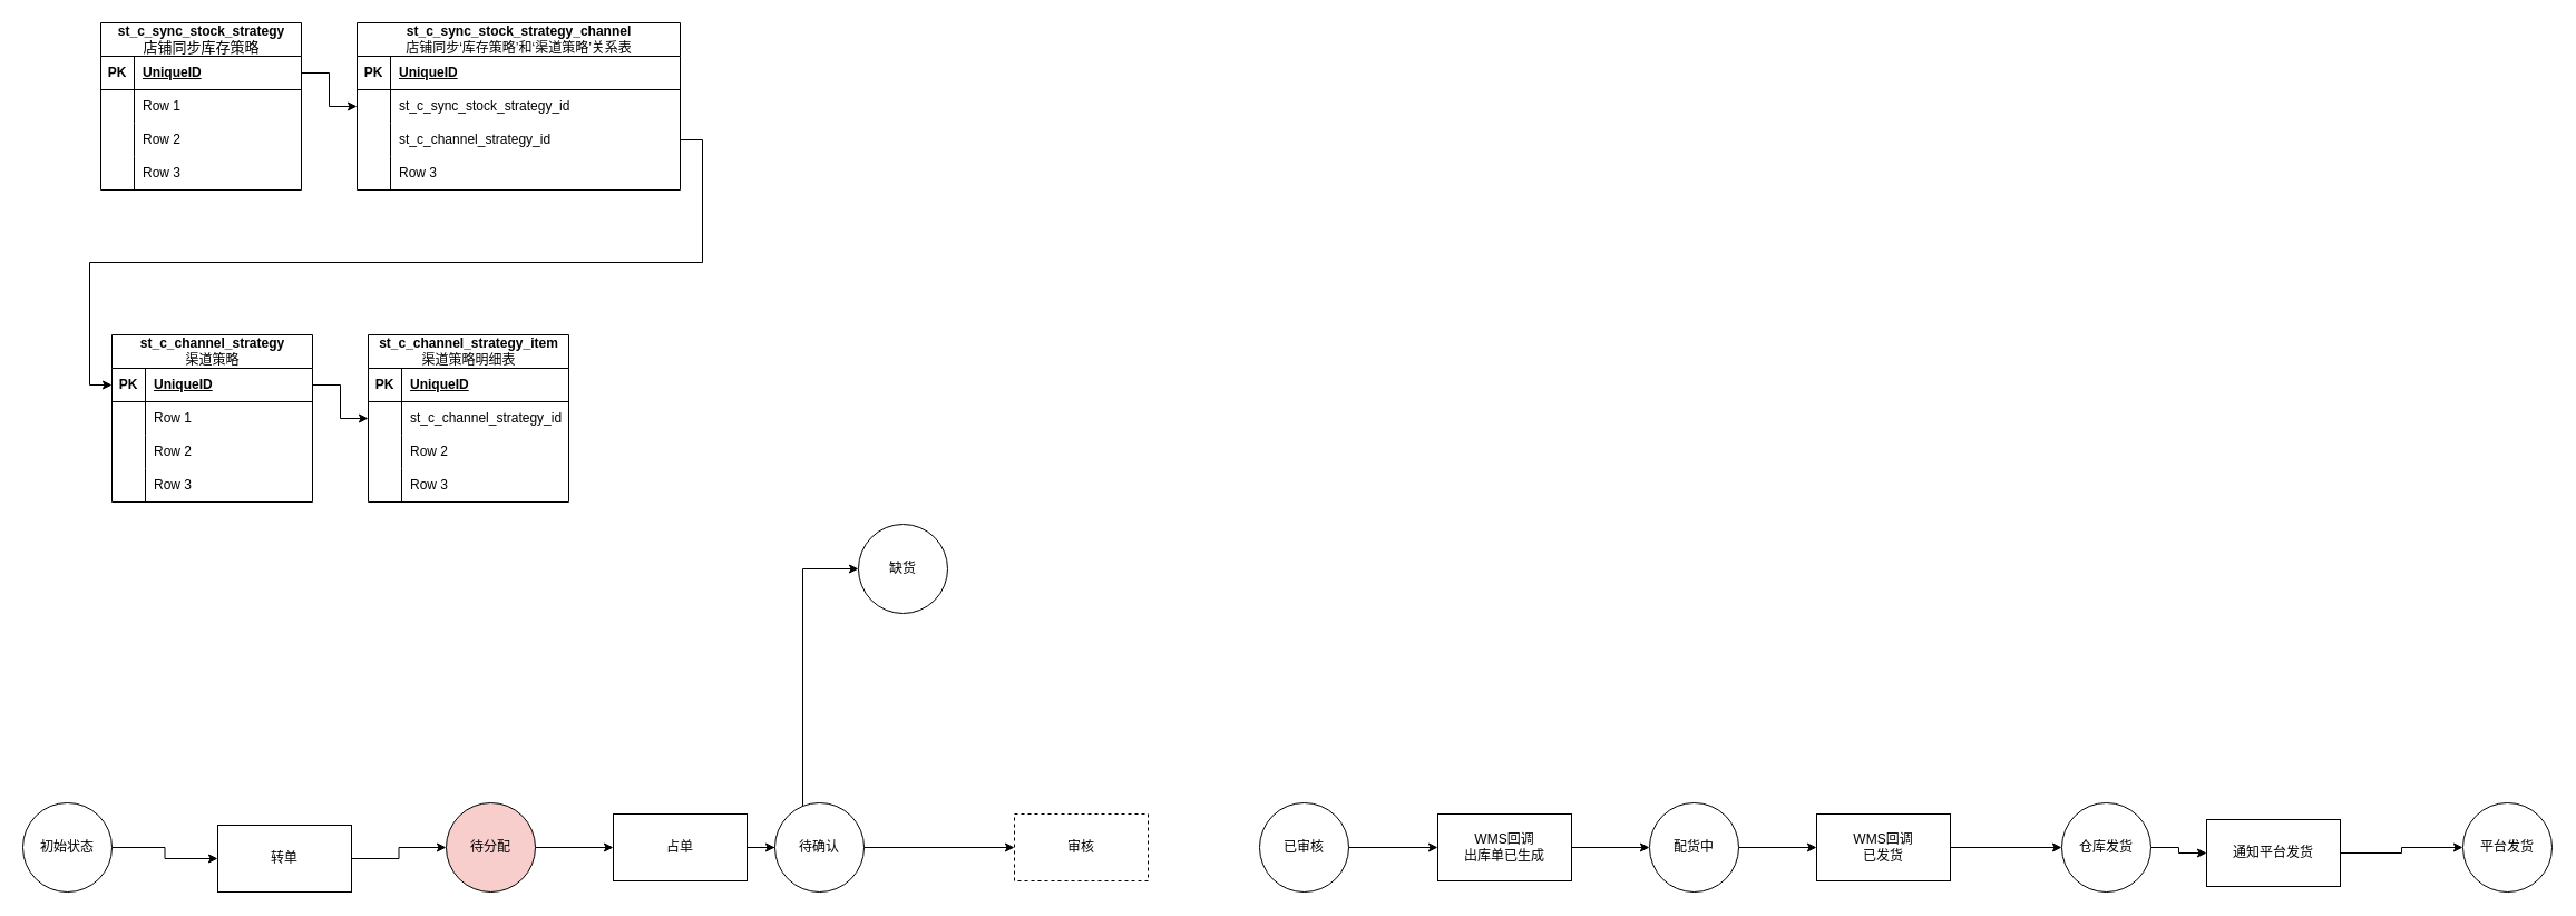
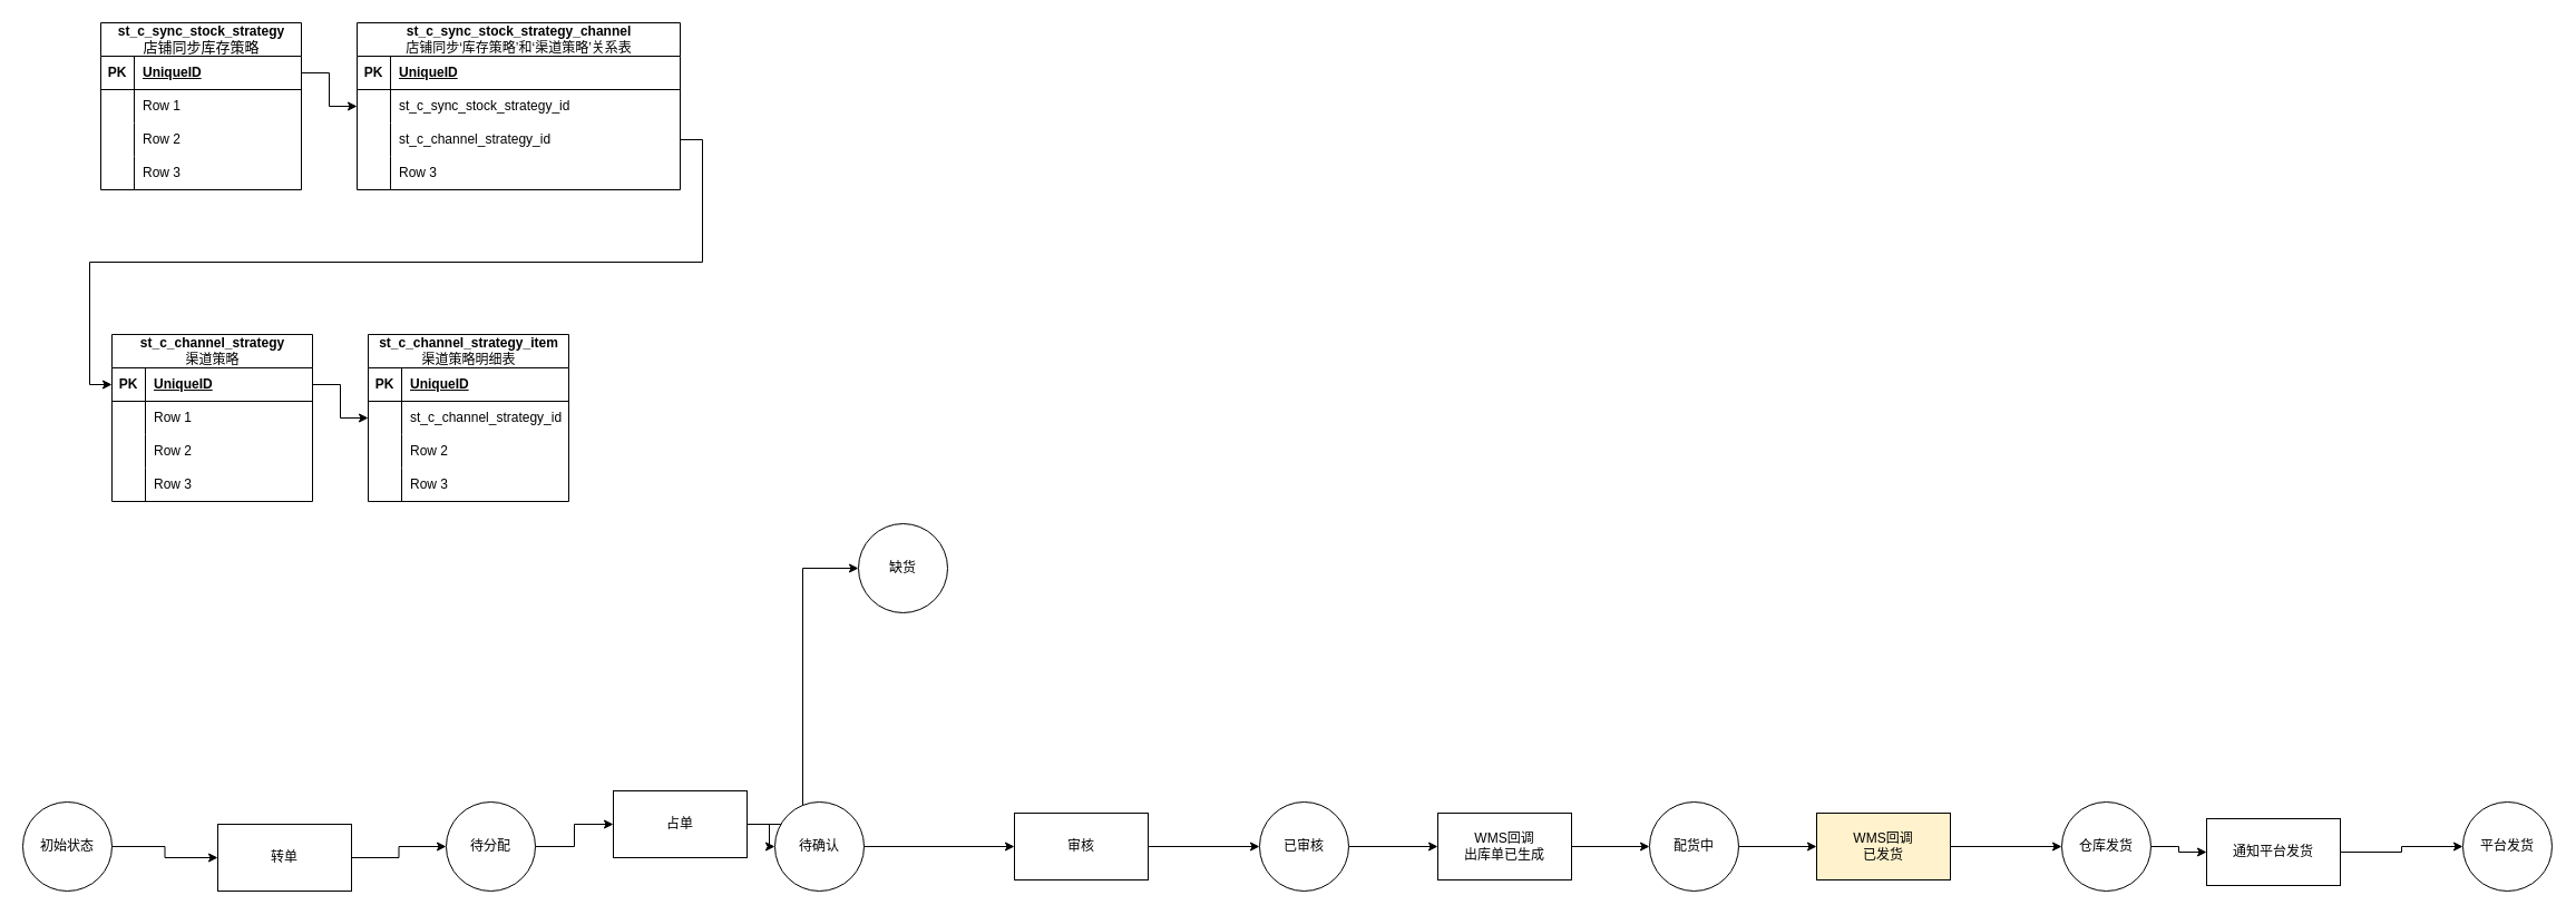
- <mxCell id="62" value="待分配" style="ellipse;whiteSpace=wrap;html=1;aspect=fixed;fillColor=#f8cecc;" vertex="1" parent="1"><mxGeometry x="400" y="720" width="80" height="80" as="geometry" /></mxCell>
+ <mxCell id="62" value="待分配" style="ellipse;whiteSpace=wrap;html=1;aspect=fixed;" vertex="1" parent="1"><mxGeometry x="400" y="720" width="80" height="80" as="geometry" /></mxCell>
- <mxCell id="65" value="占单" style="whiteSpace=wrap;html=1;" vertex="1" parent="1"><mxGeometry x="550" y="730" width="120" height="60" as="geometry" /></mxCell>
+ <mxCell id="65" value="占单" style="whiteSpace=wrap;html=1;" vertex="1" parent="1"><mxGeometry x="550" y="710" width="120" height="60" as="geometry" /></mxCell>
- <mxCell id="69" value="审核" style="whiteSpace=wrap;html=1;dashed=1;" vertex="1" parent="1"><mxGeometry x="910" y="730" width="120" height="60" as="geometry" /></mxCell>
+ <mxCell id="69" value="审核" style="whiteSpace=wrap;html=1;" vertex="1" parent="1"><mxGeometry x="910" y="730" width="120" height="60" as="geometry" /></mxCell>
+ <mxCell id="68" value="" style="edgeStyle=orthogonalEdgeStyle;rounded=0;orthogonalLoop=1;jettySize=auto;html=1;" edge="1" parent="1" source="69" target="72"><mxGeometry relative="1" as="geometry" /></mxCell>
- <mxCell id="78" value="WMS回调&lt;br&gt;已发货" style="whiteSpace=wrap;html=1;" vertex="1" parent="1"><mxGeometry x="1630" y="730" width="120" height="60" as="geometry" /></mxCell>
+ <mxCell id="78" value="WMS回调&lt;br&gt;已发货" style="whiteSpace=wrap;html=1;fillColor=#fff2cc;" vertex="1" parent="1"><mxGeometry x="1630" y="730" width="120" height="60" as="geometry" /></mxCell>
